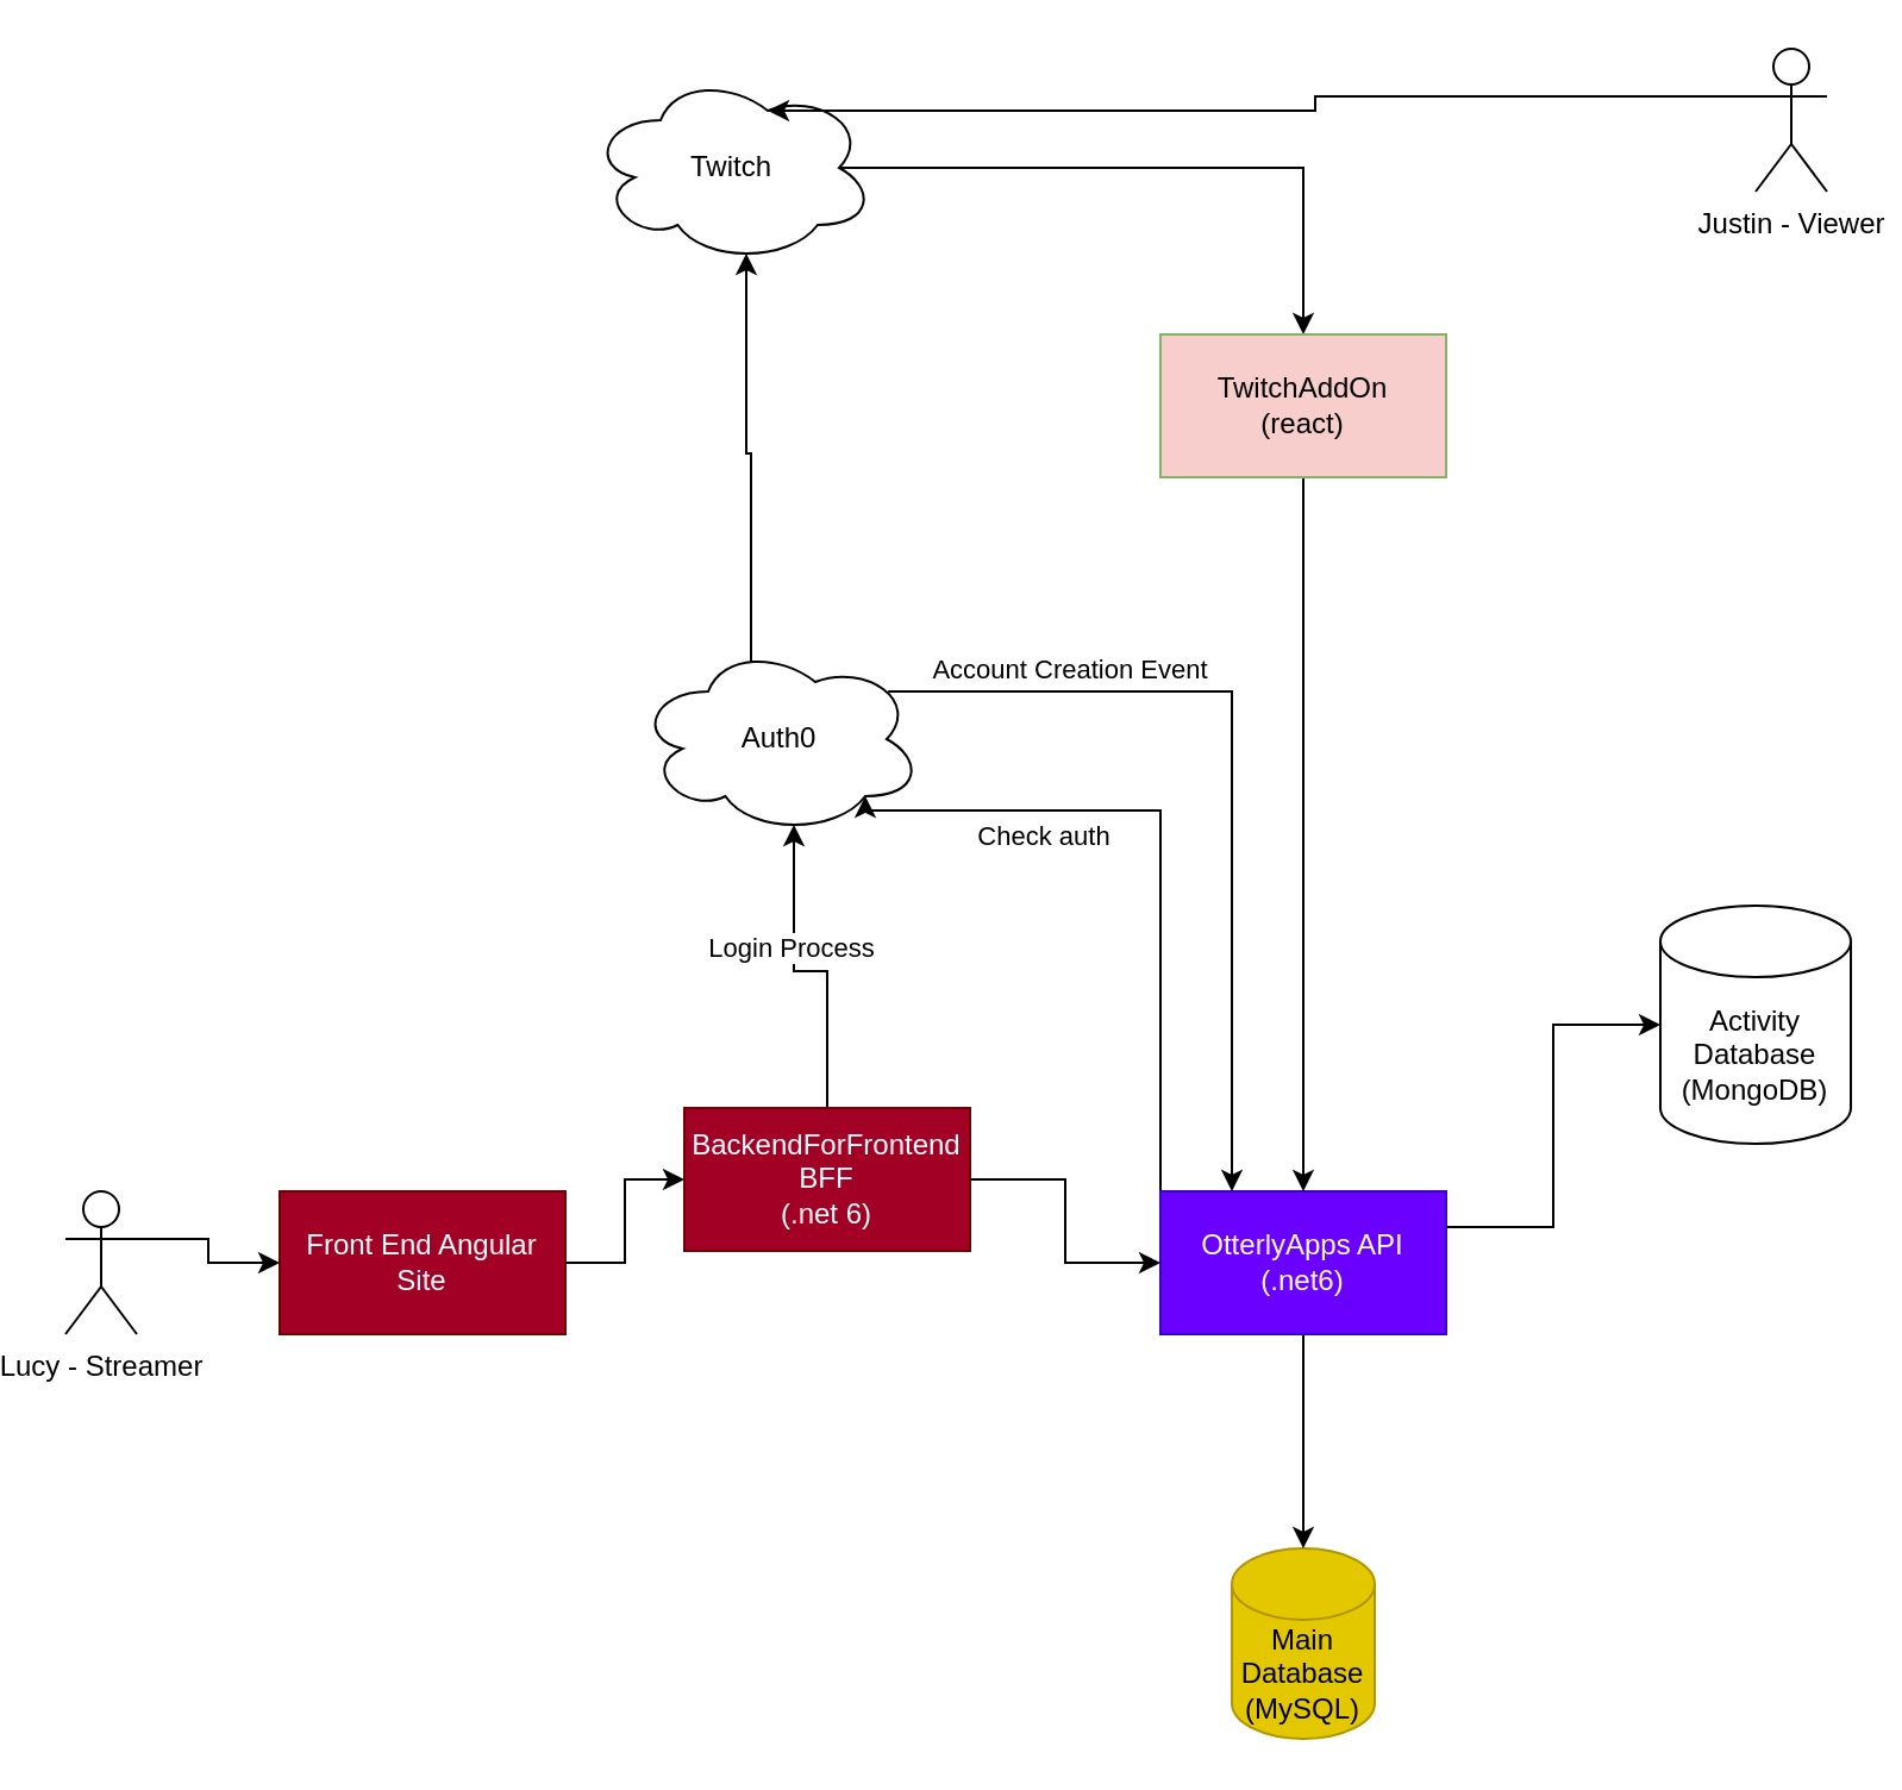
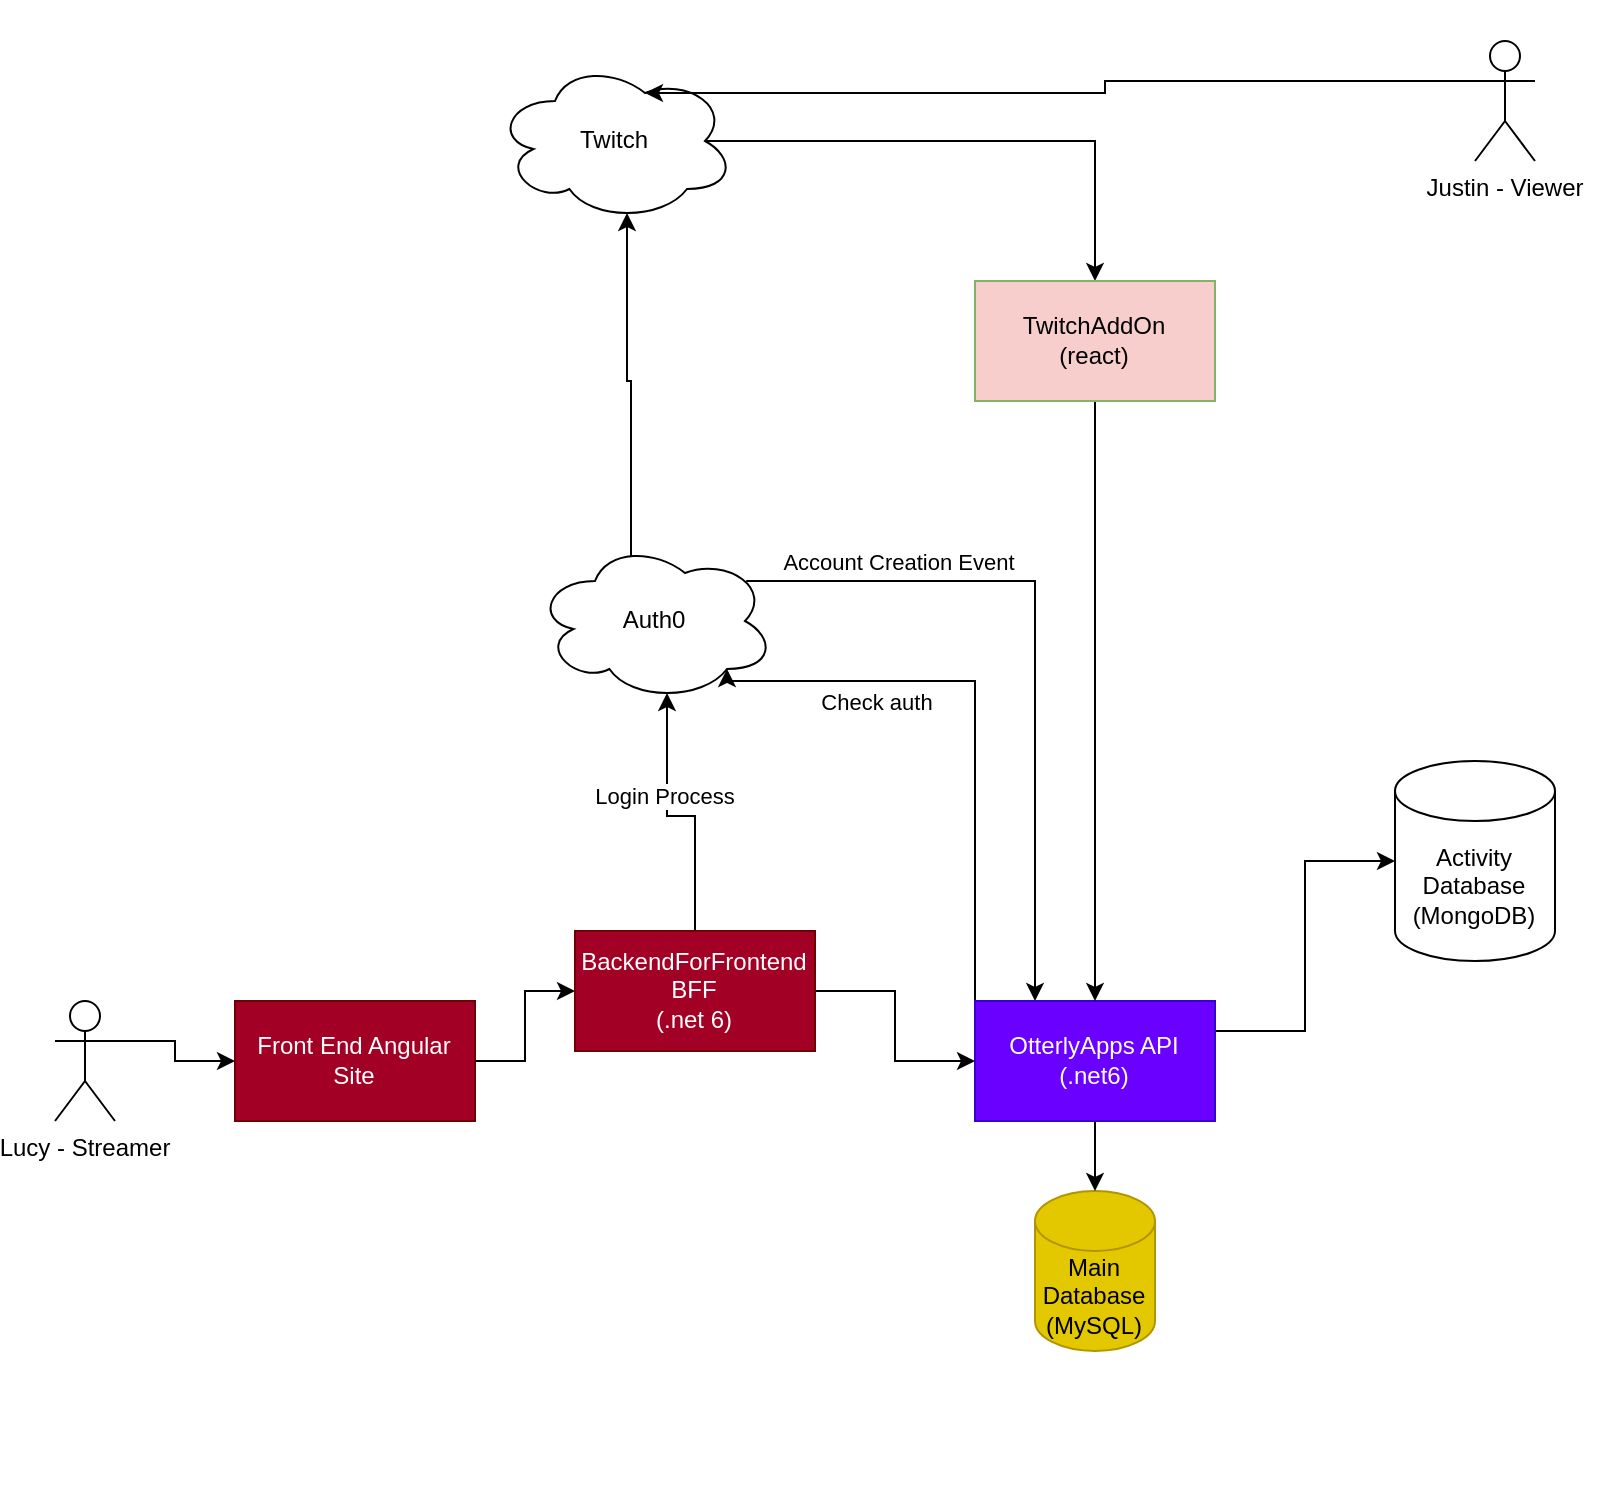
- <mxCell id="4" value="Main Database&lt;br&gt;(MySQL)" style="shape=cylinder3;whiteSpace=wrap;html=1;boundedLbl=1;backgroundOutline=1;size=15;fillColor=#e3c800;fontColor=#000000;strokeColor=#B09500;" parent="1" vertex="1"><mxGeometry x="510" y="650" width="60" height="80" as="geometry" /></mxCell>
+ <mxCell id="4" value="Main Database&lt;br&gt;(MySQL)" style="shape=cylinder3;whiteSpace=wrap;html=1;boundedLbl=1;backgroundOutline=1;size=15;fillColor=#e3c800;fontColor=#000000;strokeColor=#B09500;" parent="1" vertex="1"><mxGeometry x="510" y="595" width="60" height="80" as="geometry" /></mxCell>
